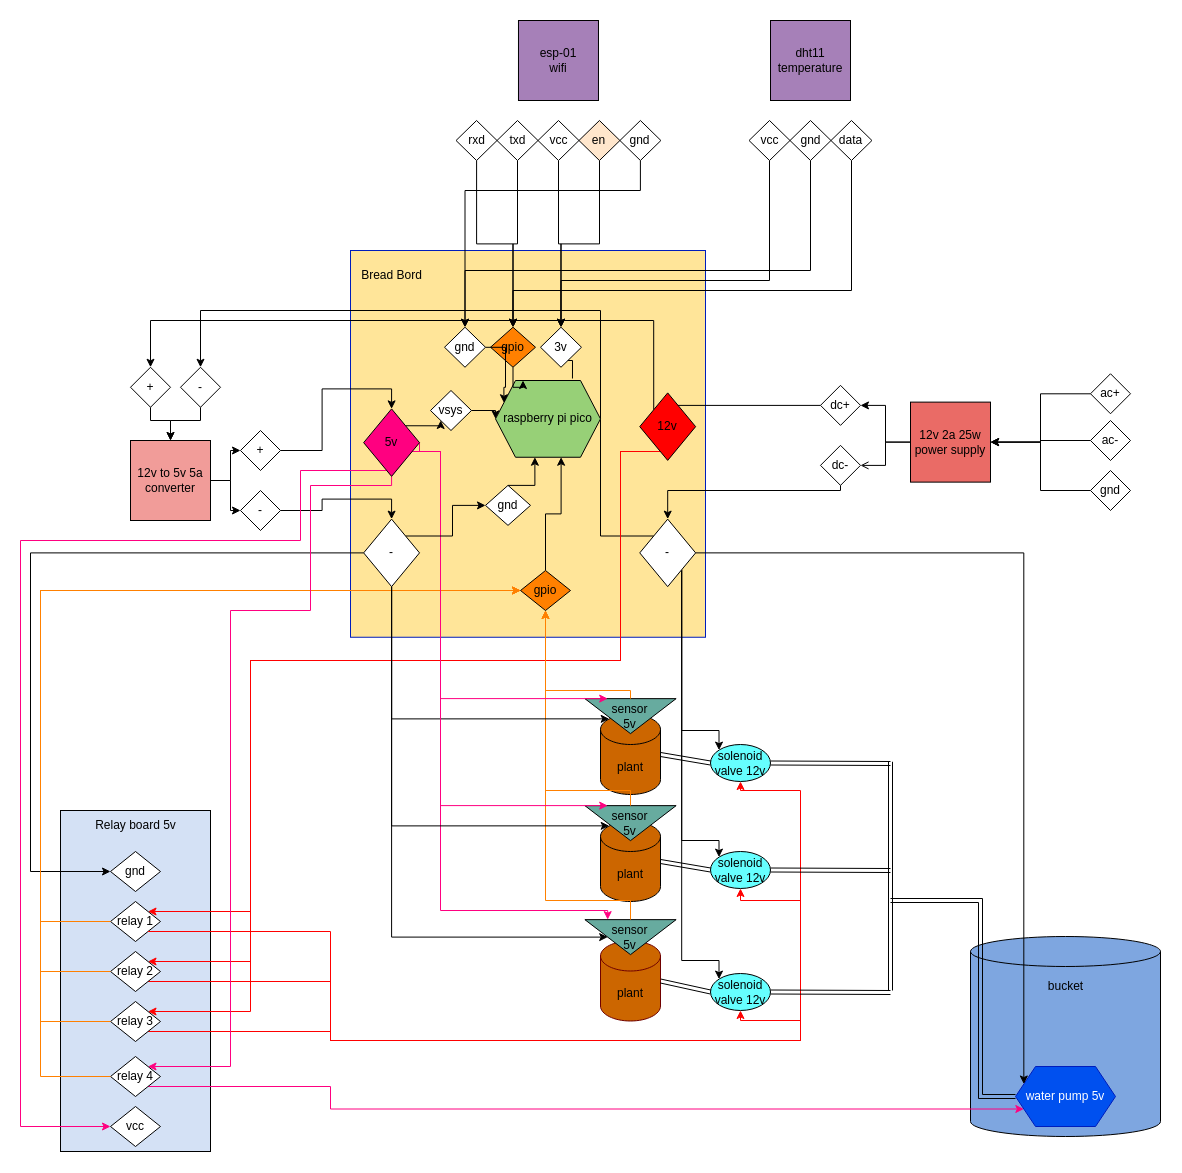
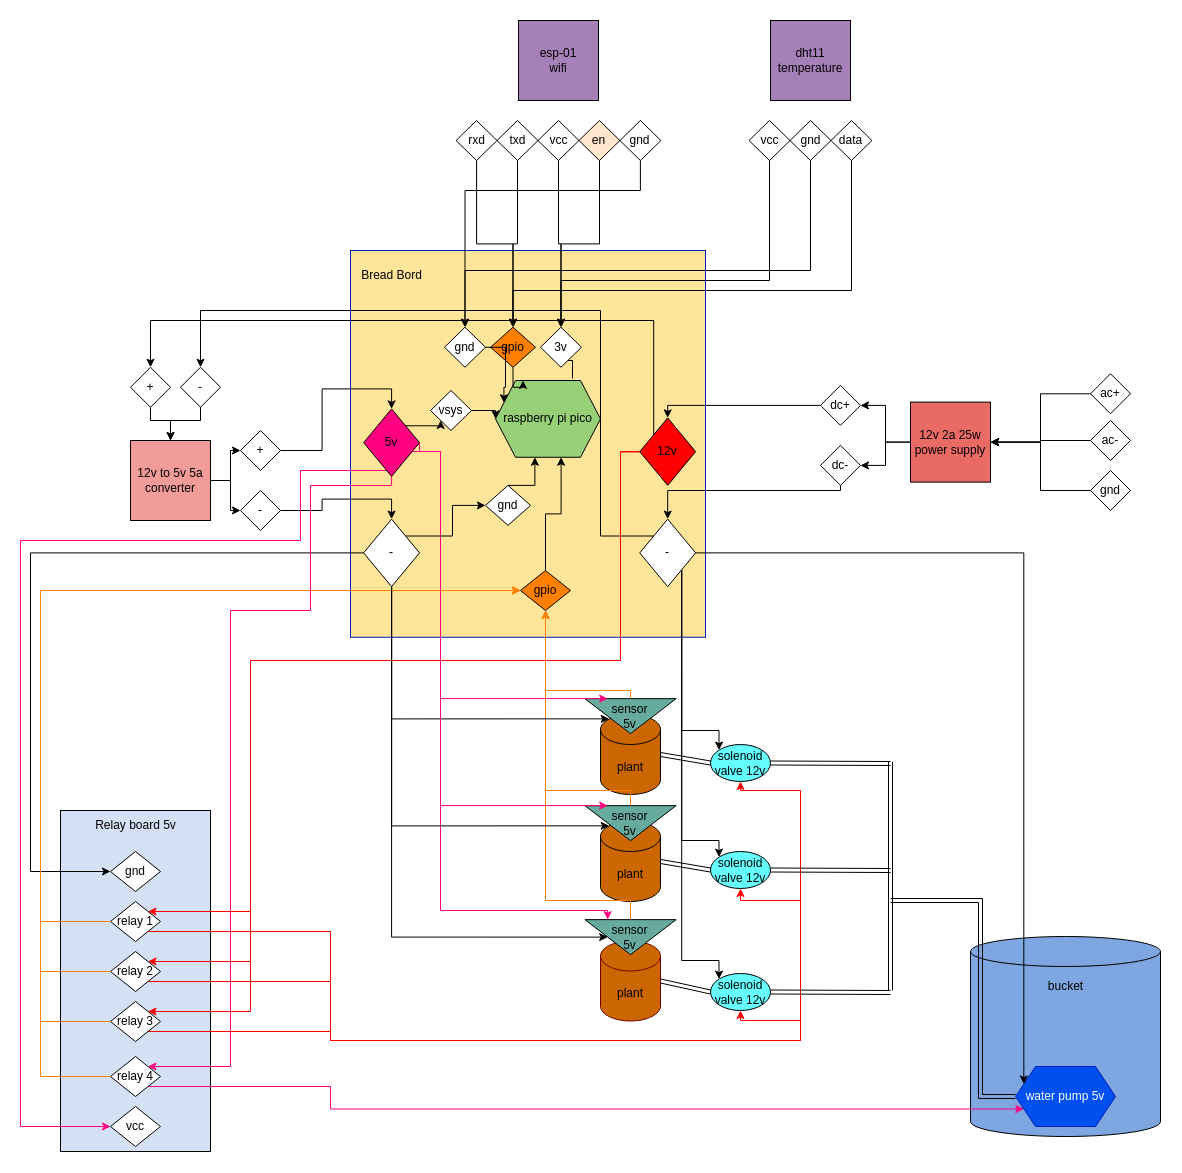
- <mxCell id="91" value="12v" style="rhombus;whiteSpace=wrap;html=1;fillColor=#FF0000;" parent="1" vertex="1"><mxGeometry x="639.259" y="392.375" width="55.88" height="67.5" as="geometry" /></mxCell>
+ <mxCell id="91" value="12v" style="rhombus;whiteSpace=wrap;html=1;fillColor=#FF0000;" parent="1" vertex="1"><mxGeometry x="639.259" y="417.375" width="55.88" height="67.5" as="geometry" /></mxCell>
- <mxCell id="49" style="edgeStyle=orthogonalEdgeStyle;rounded=0;orthogonalLoop=1;jettySize=auto;html=1;exitX=0;exitY=0.5;exitDx=0;exitDy=0;endArrow=open;" parent="1" source="42" target="51" edge="1"><mxGeometry relative="1" as="geometry" /></mxCell>
+ <mxCell id="49" style="edgeStyle=orthogonalEdgeStyle;rounded=0;orthogonalLoop=1;jettySize=auto;html=1;exitX=0;exitY=0.5;exitDx=0;exitDy=0;" parent="1" source="42" target="51" edge="1"><mxGeometry relative="1" as="geometry" /></mxCell>
